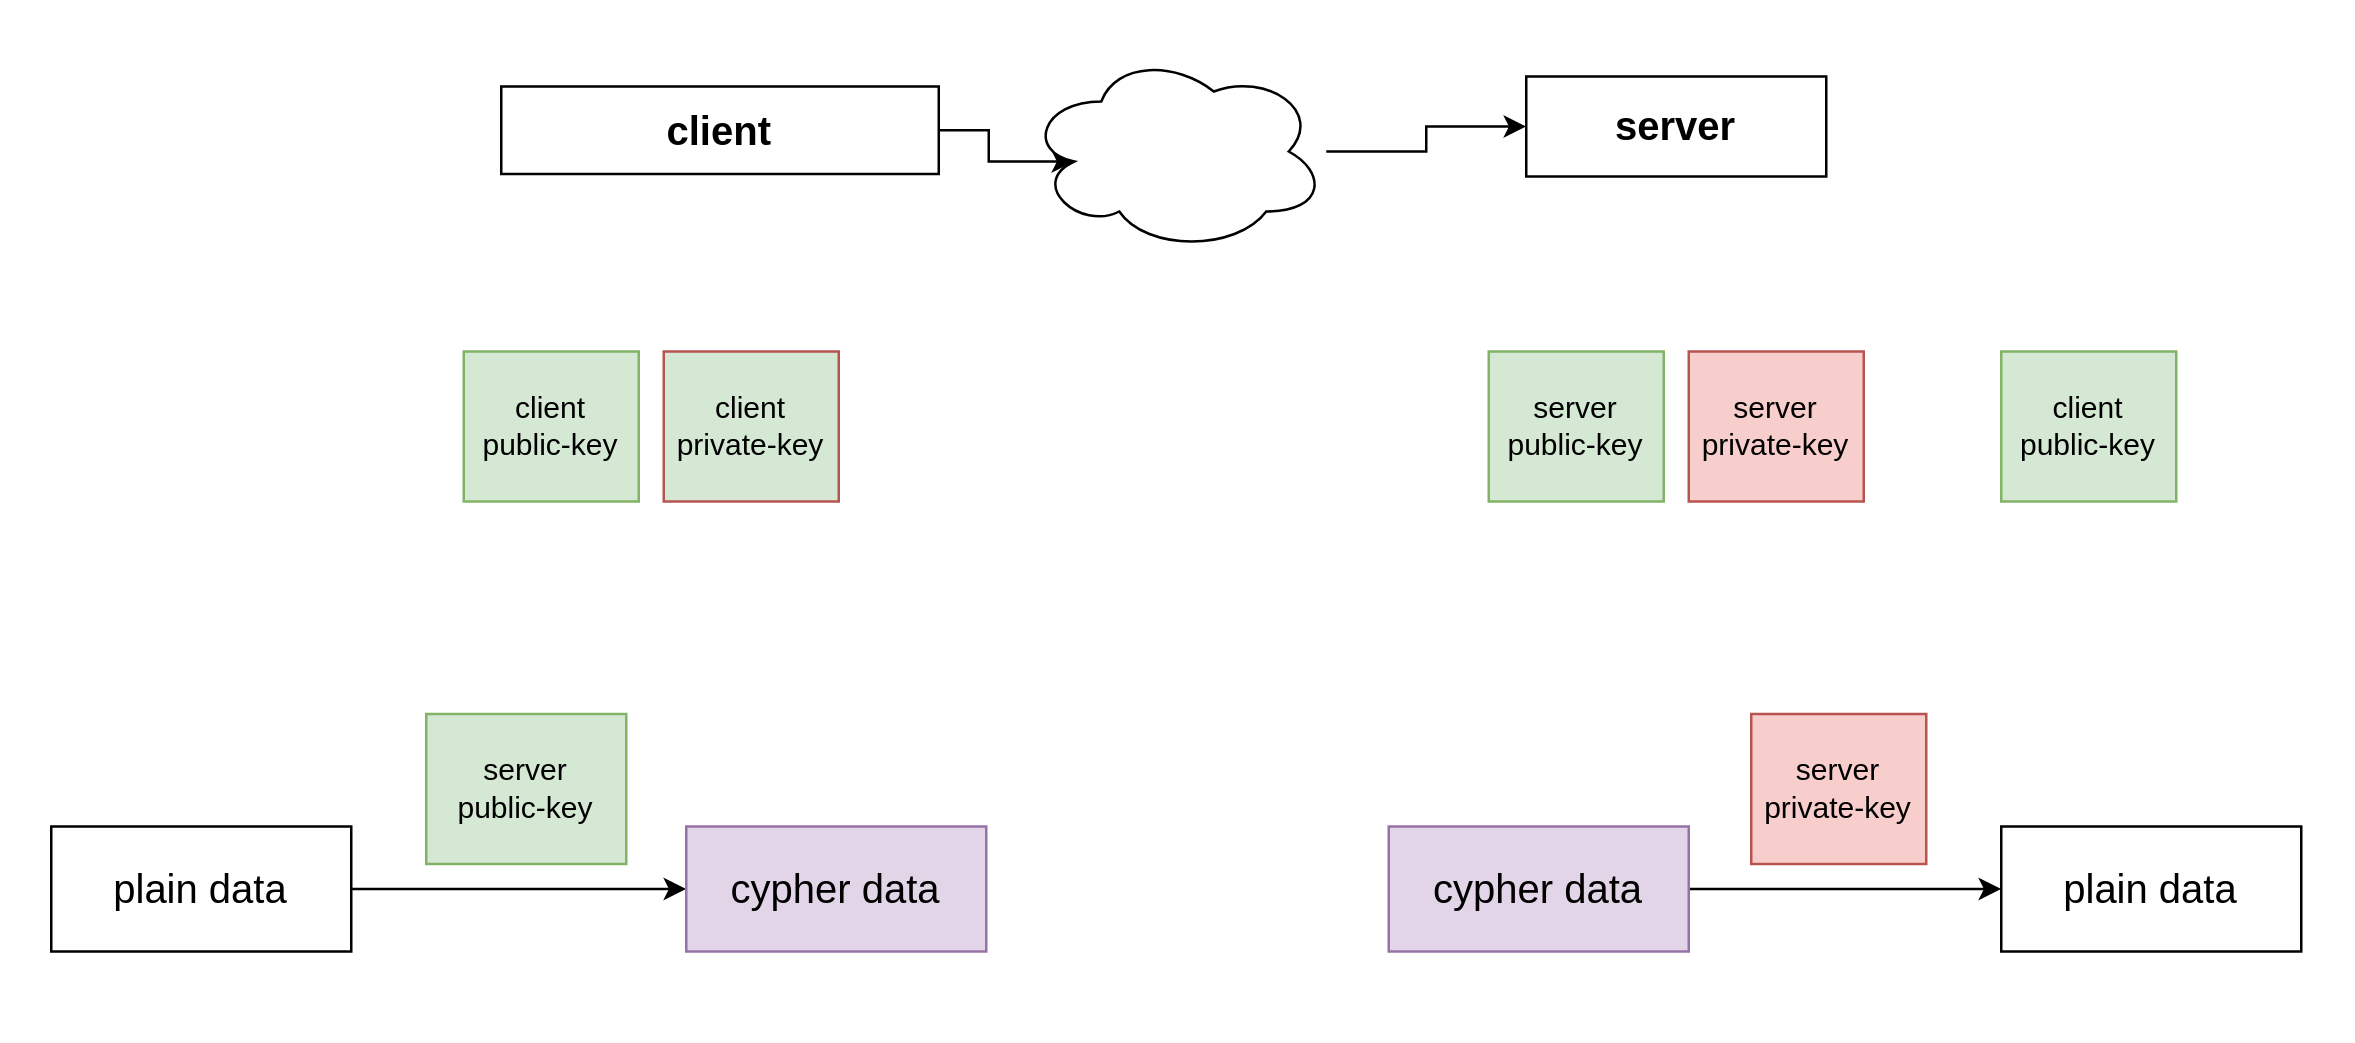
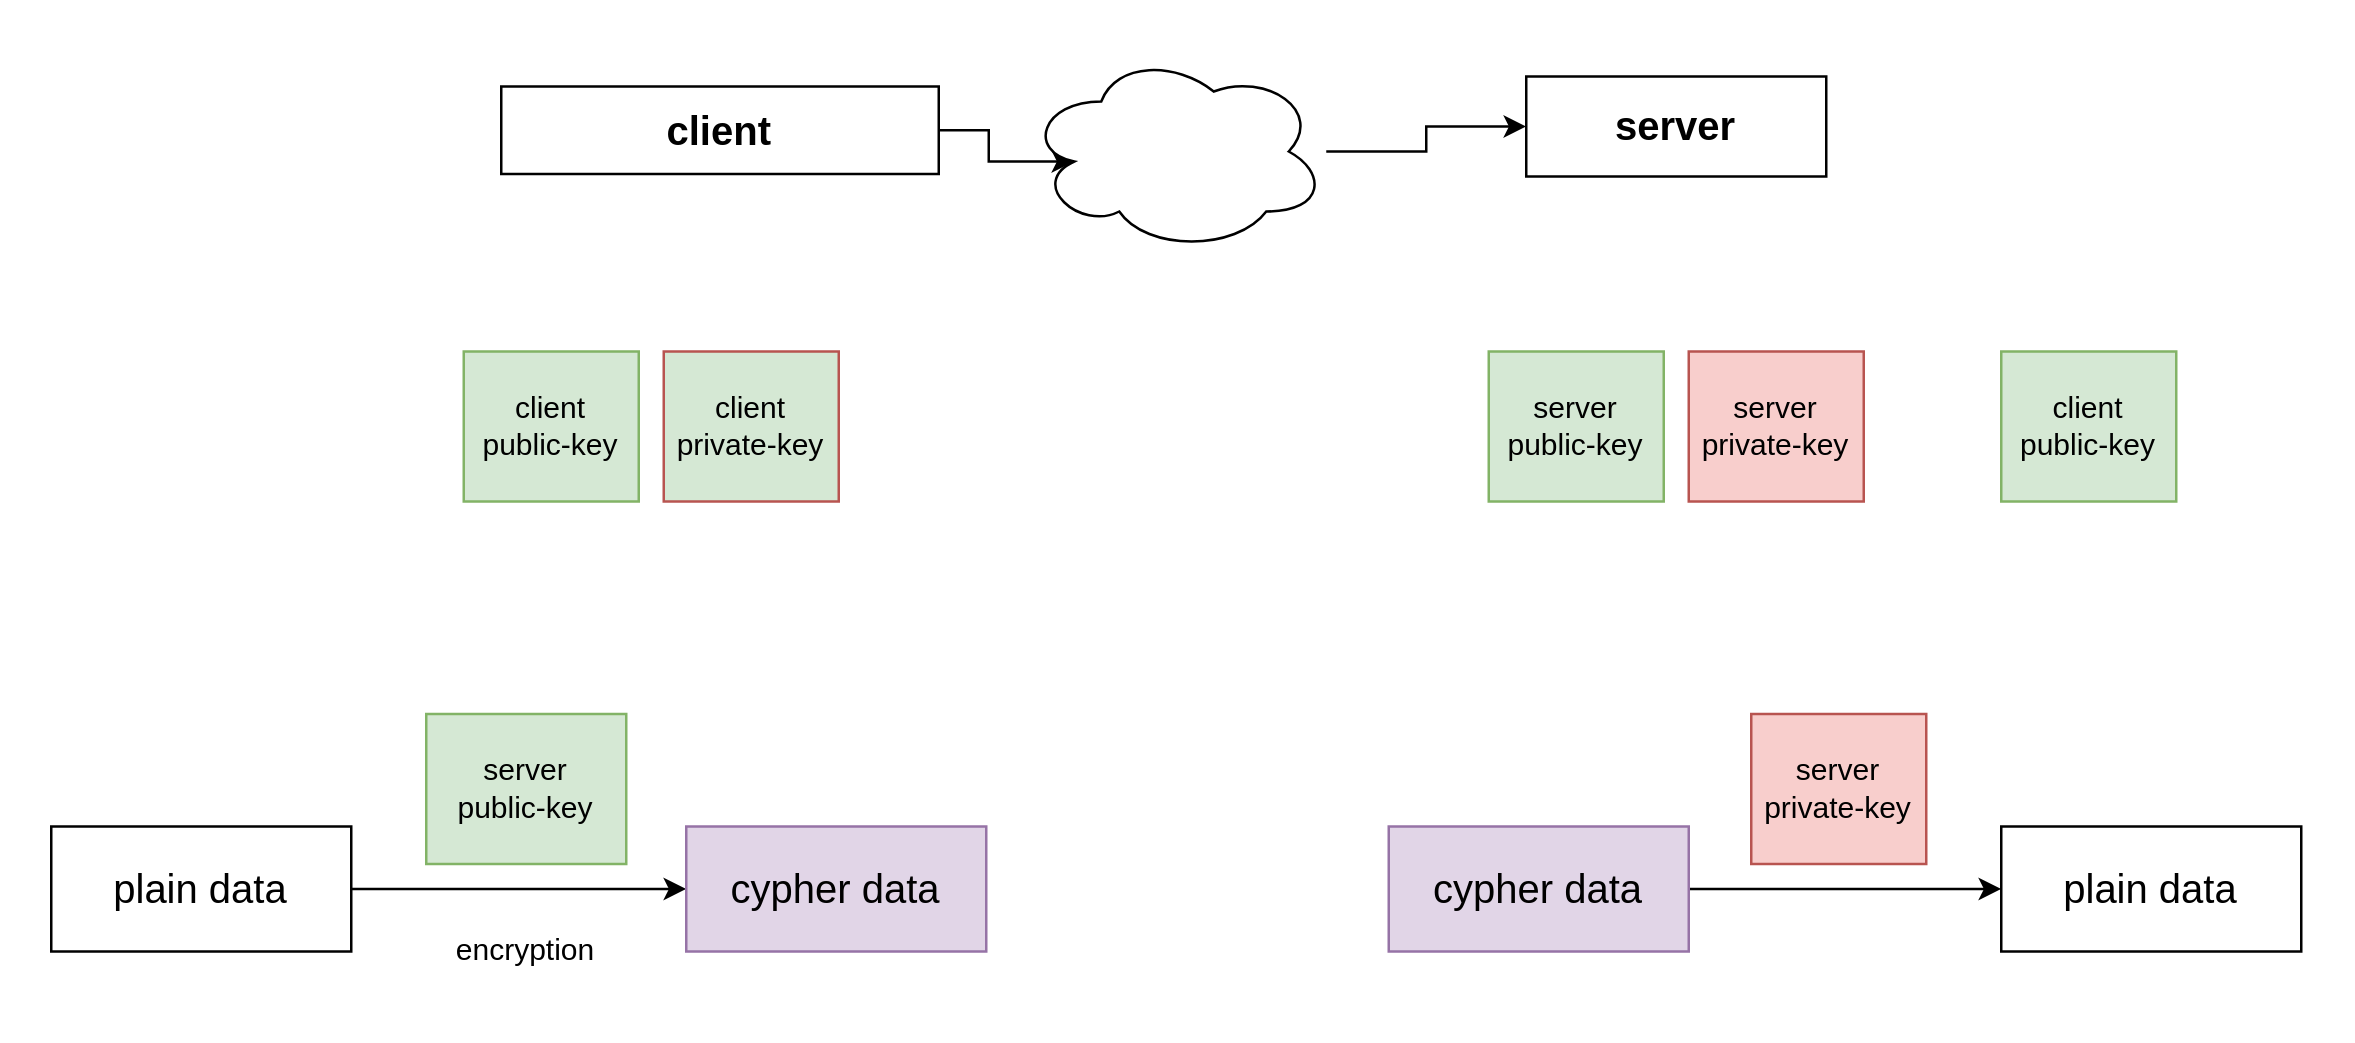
+ <mxCell id="16" value="encryption" style="text;html=1;strokeColor=none;fillColor=none;align=center;verticalAlign=middle;whiteSpace=wrap;rounded=0;" vertex="1" parent="1"><mxGeometry x="180" y="365" width="60" height="30" as="geometry" /></mxCell>
